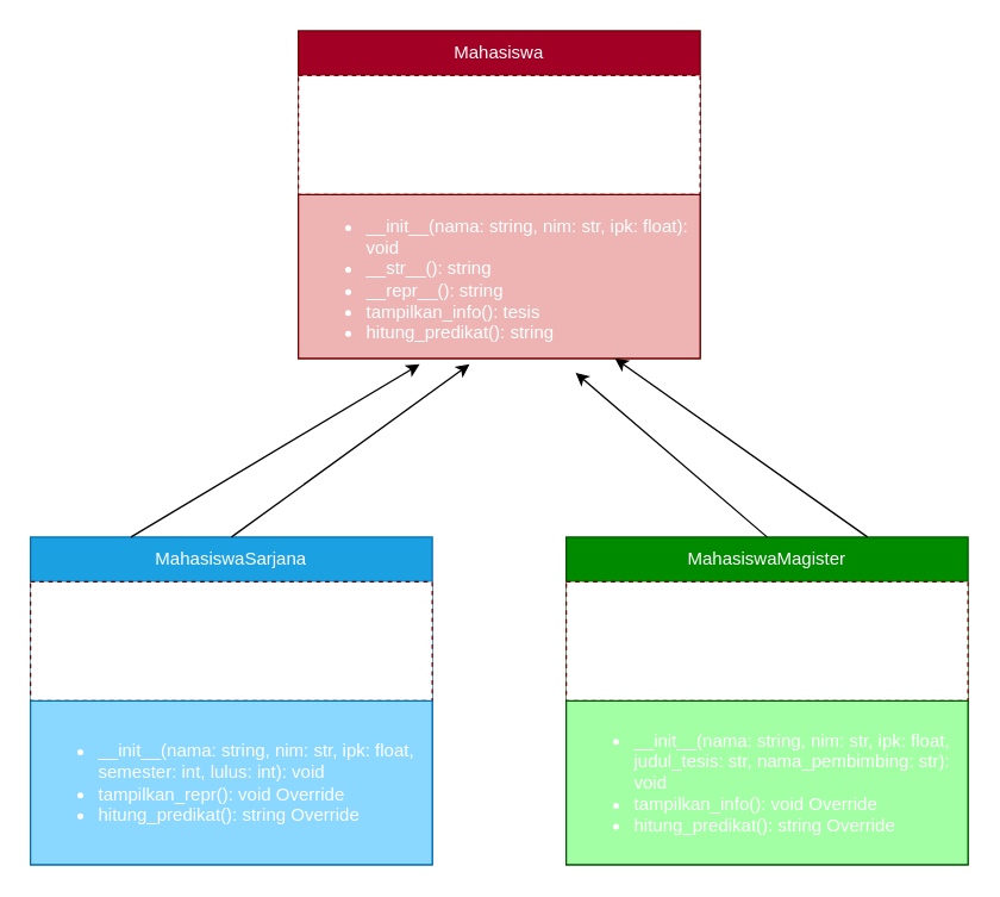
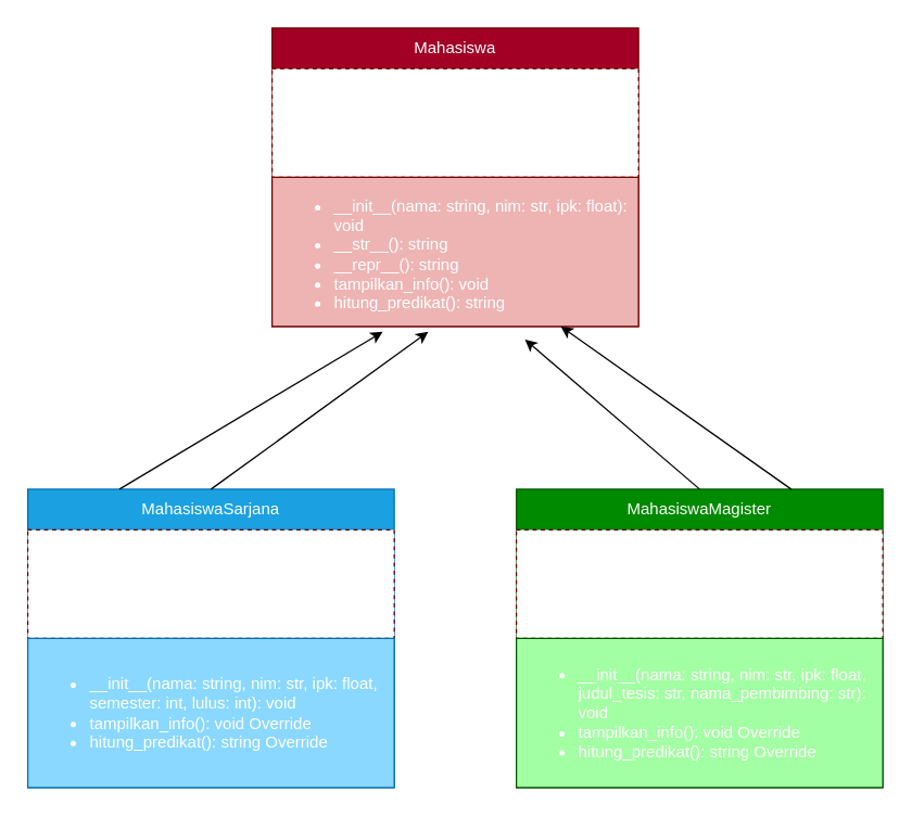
- <mxCell id="4" value="&lt;ul&gt;&lt;li&gt;__init__(nama: string, nim: str, ipk: float): void&lt;/li&gt;&lt;li&gt;__str__(): string&lt;/li&gt;&lt;li&gt;__repr__(): string&lt;/li&gt;&lt;li&gt;tampilkan_info(): tesis&lt;/li&gt;&lt;li&gt;hitung_predikat(): string&lt;/li&gt;&lt;/ul&gt;" style="text;strokeColor=#6F0000;fillColor=light-dark(#EEB4B4,#EEB4B4);align=left;verticalAlign=middle;spacingLeft=4;spacingRight=4;overflow=hidden;points=[[0,0.5],[1,0.5]];portConstraint=eastwest;rotatable=0;whiteSpace=wrap;html=1;fontColor=#ffffff;" vertex="1" parent="2"><mxGeometry y="110" width="270" height="110" as="geometry" /></mxCell>
+ <mxCell id="4" value="&lt;ul&gt;&lt;li&gt;__init__(nama: string, nim: str, ipk: float): void&lt;/li&gt;&lt;li&gt;__str__(): string&lt;/li&gt;&lt;li&gt;__repr__(): string&lt;/li&gt;&lt;li&gt;tampilkan_info(): void&lt;/li&gt;&lt;li&gt;hitung_predikat(): string&lt;/li&gt;&lt;/ul&gt;" style="text;strokeColor=#6F0000;fillColor=light-dark(#EEB4B4,#EEB4B4);align=left;verticalAlign=middle;spacingLeft=4;spacingRight=4;overflow=hidden;points=[[0,0.5],[1,0.5]];portConstraint=eastwest;rotatable=0;whiteSpace=wrap;html=1;fontColor=#ffffff;" vertex="1" parent="2"><mxGeometry y="110" width="270" height="110" as="geometry" /></mxCell>
- <mxCell id="7" value="&lt;ul&gt;&lt;li&gt;__init__(nama: string, nim: str, ipk: float, semester: int, lulus: int): void&lt;/li&gt;&lt;li&gt;tampilkan_repr(): void Override&lt;/li&gt;&lt;li&gt;hitung_predikat(): string Override&lt;/li&gt;&lt;/ul&gt;" style="text;strokeColor=#006EAF;fillColor=light-dark(#8AD8FF,#8AD8FF);align=left;verticalAlign=middle;spacingLeft=4;spacingRight=4;overflow=hidden;points=[[0,0.5],[1,0.5]];portConstraint=eastwest;rotatable=0;whiteSpace=wrap;html=1;fontColor=#ffffff;" vertex="1" parent="5"><mxGeometry y="110" width="270" height="110" as="geometry" /></mxCell>
+ <mxCell id="7" value="&lt;ul&gt;&lt;li&gt;__init__(nama: string, nim: str, ipk: float, semester: int, lulus: int): void&lt;/li&gt;&lt;li&gt;tampilkan_info(): void Override&lt;/li&gt;&lt;li&gt;hitung_predikat(): string Override&lt;/li&gt;&lt;/ul&gt;" style="text;strokeColor=#006EAF;fillColor=light-dark(#8AD8FF,#8AD8FF);align=left;verticalAlign=middle;spacingLeft=4;spacingRight=4;overflow=hidden;points=[[0,0.5],[1,0.5]];portConstraint=eastwest;rotatable=0;whiteSpace=wrap;html=1;fontColor=#ffffff;" vertex="1" parent="5"><mxGeometry y="110" width="270" height="110" as="geometry" /></mxCell>
